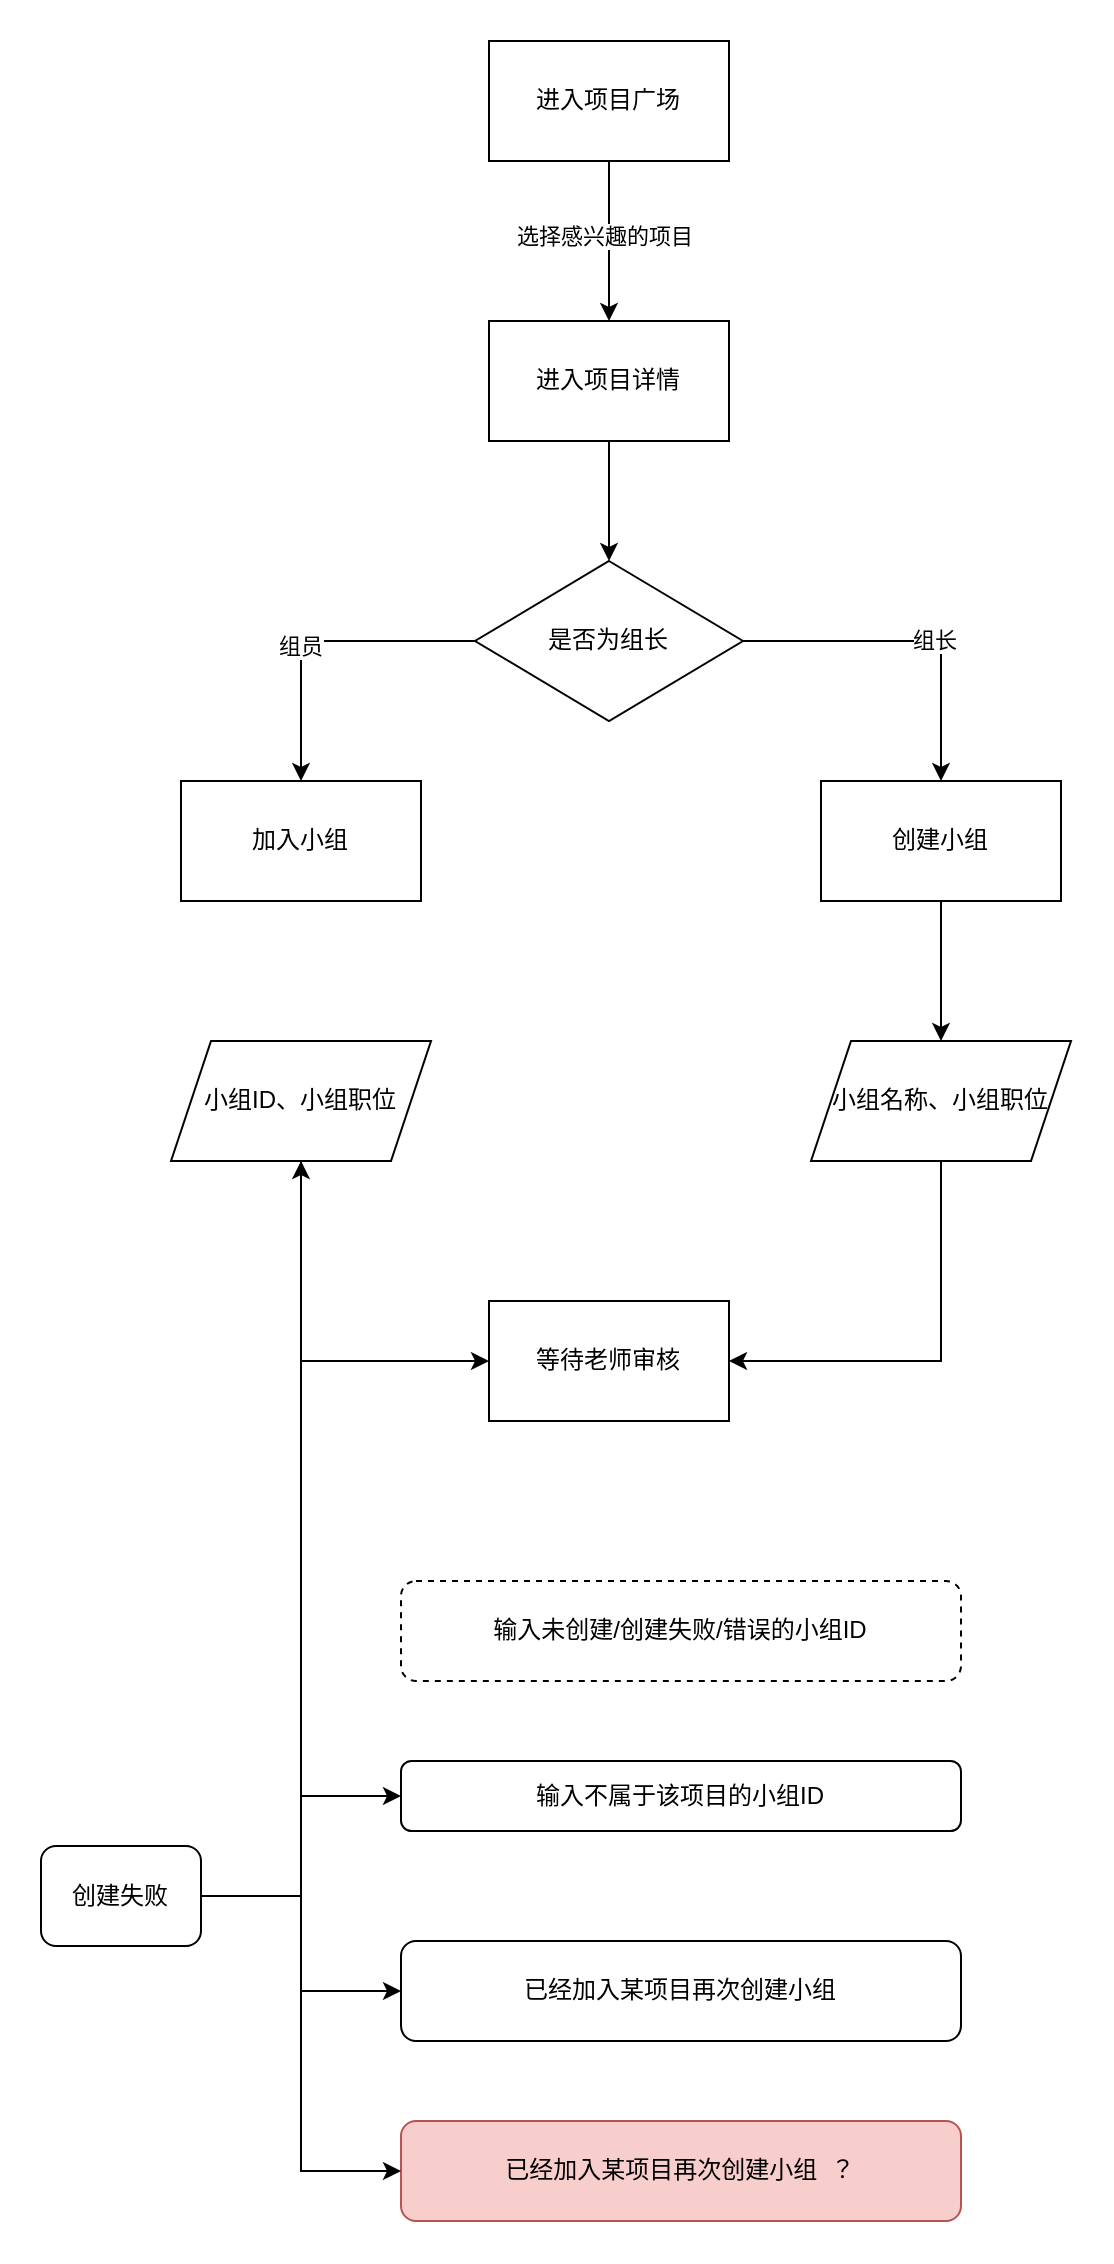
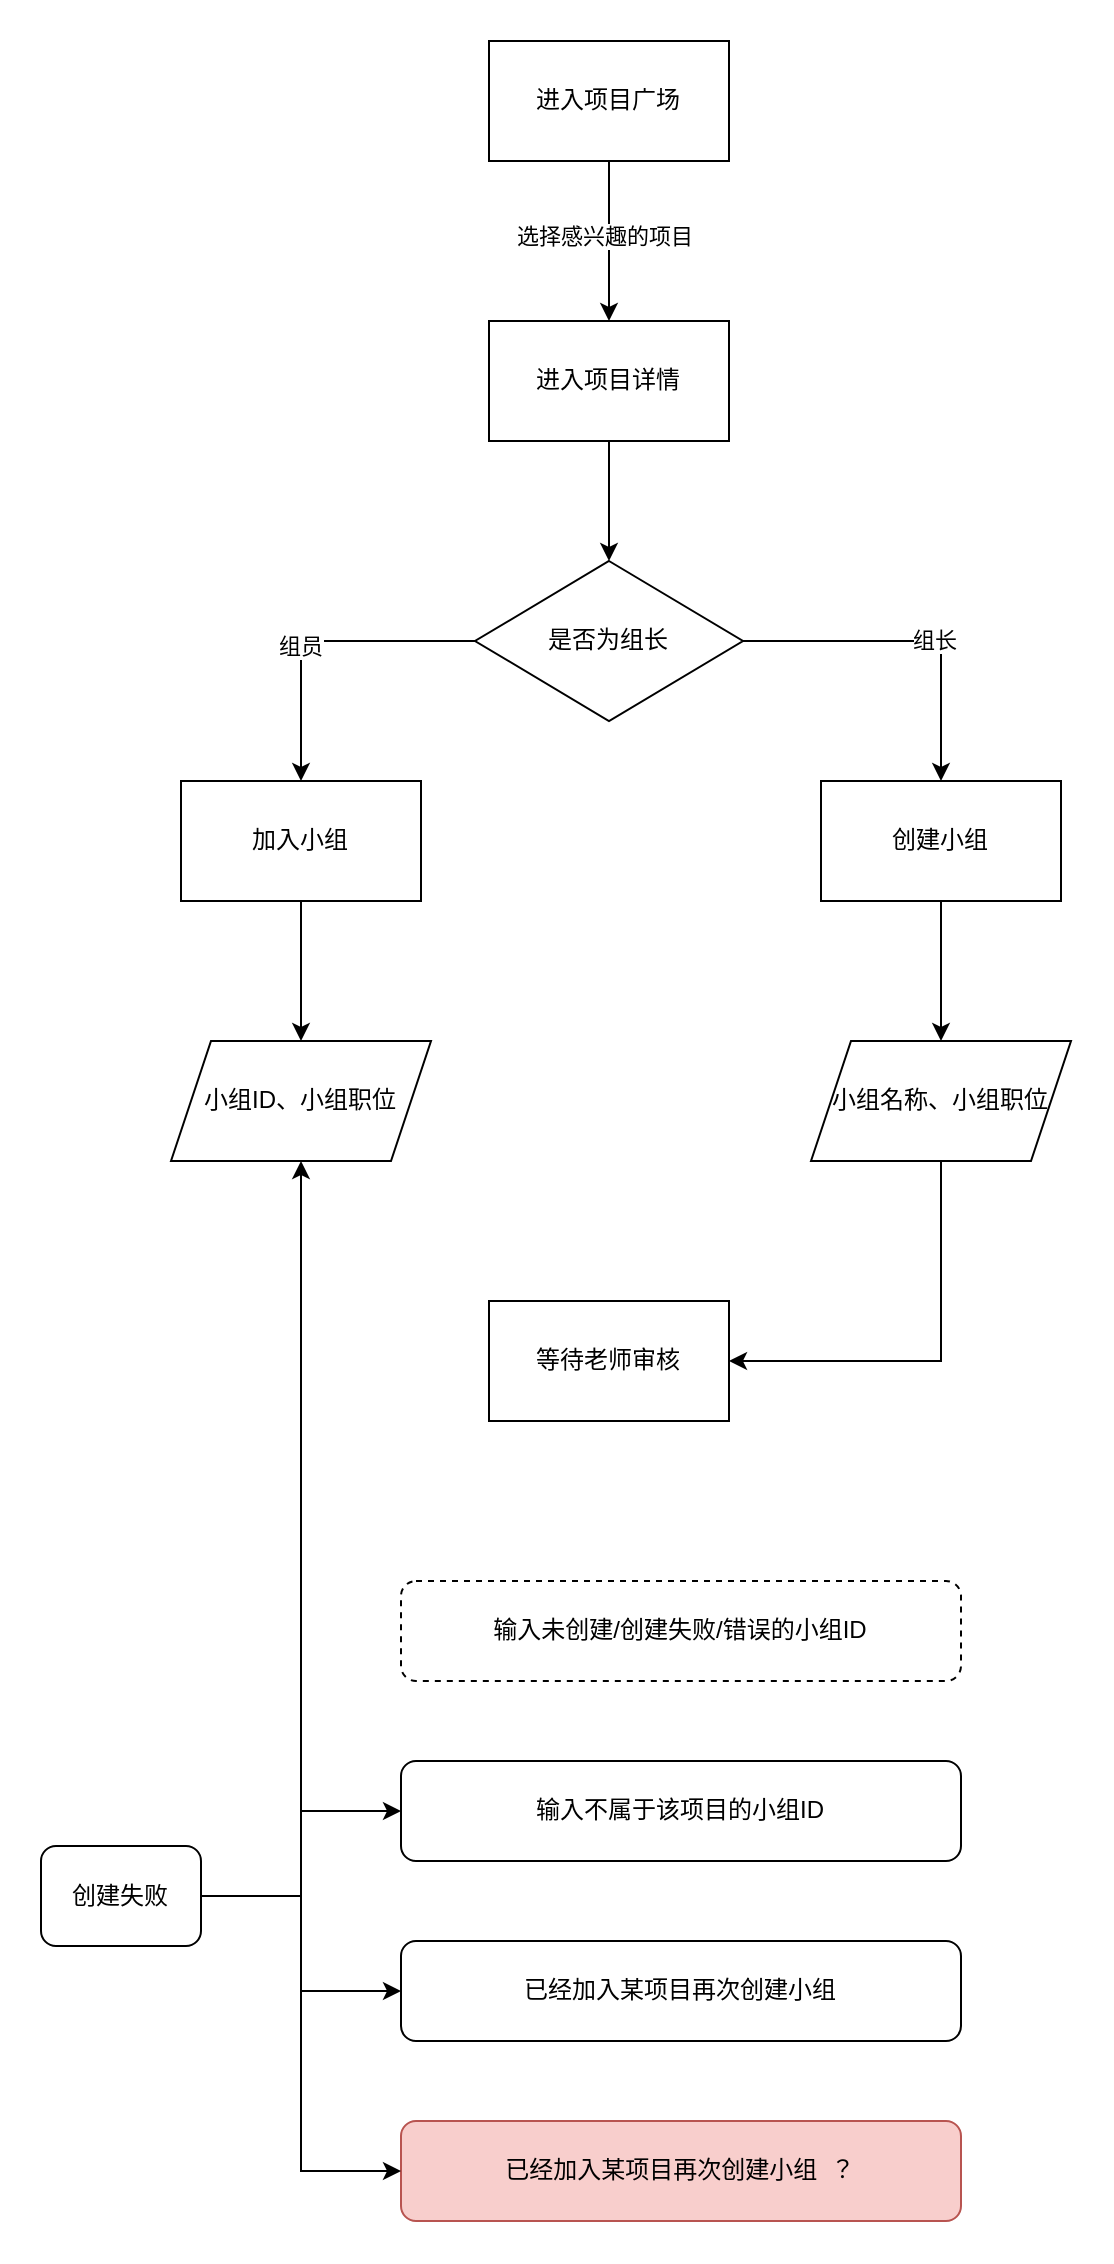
+ <mxCell id="12" value="" style="edgeStyle=orthogonalEdgeStyle;rounded=0;orthogonalLoop=1;jettySize=auto;html=1;" edge="1" parent="1" source="13" target="17"><mxGeometry relative="1" as="geometry" /></mxCell>
- <mxCell id="16" value="" style="edgeStyle=orthogonalEdgeStyle;rounded=0;orthogonalLoop=1;jettySize=auto;html=1;" edge="1" parent="1" source="17" target="20"><mxGeometry relative="1" as="geometry"><Array as="points"><mxPoint x="150" y="680" /></Array></mxGeometry></mxCell>
- <mxCell id="22" value="输入不属于该项目的小组ID" style="rounded=1;whiteSpace=wrap;html=1;" vertex="1" parent="1"><mxGeometry x="200" y="880" width="280" height="35" as="geometry" /></mxCell>
+ <mxCell id="22" value="输入不属于该项目的小组ID" style="rounded=1;whiteSpace=wrap;html=1;" vertex="1" parent="1"><mxGeometry x="200" y="880" width="280" height="50" as="geometry" /></mxCell>
